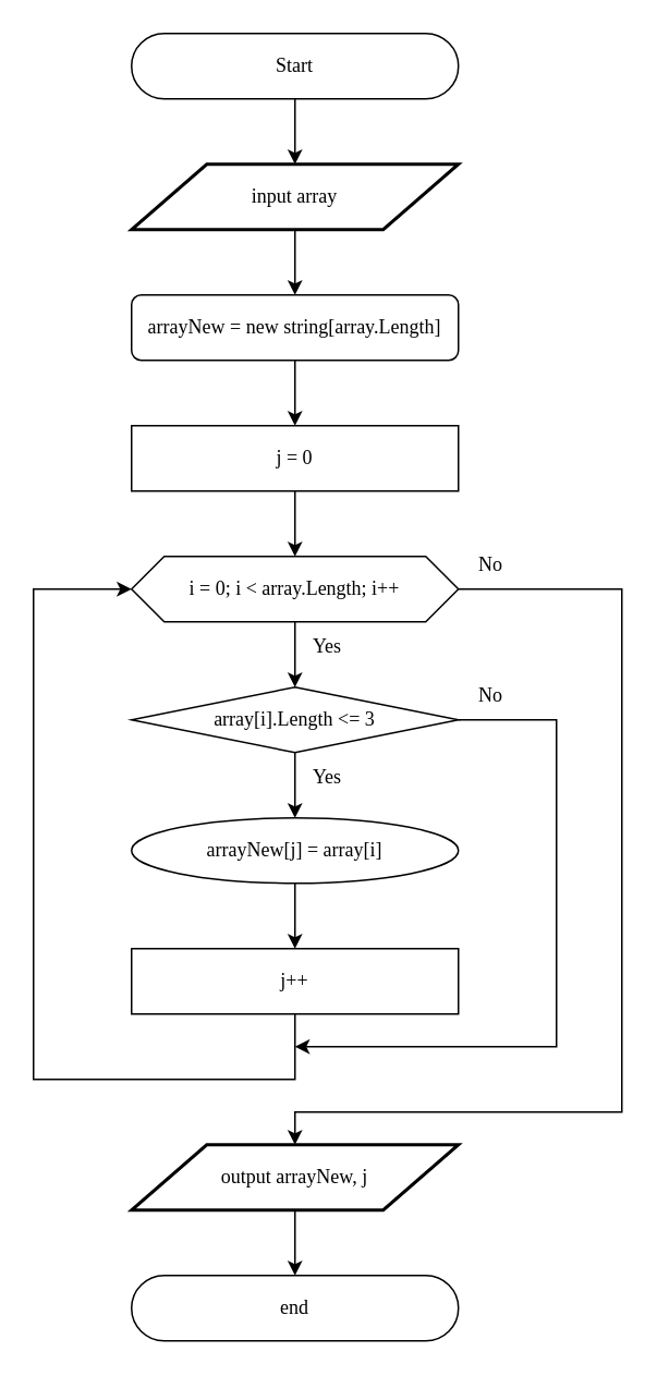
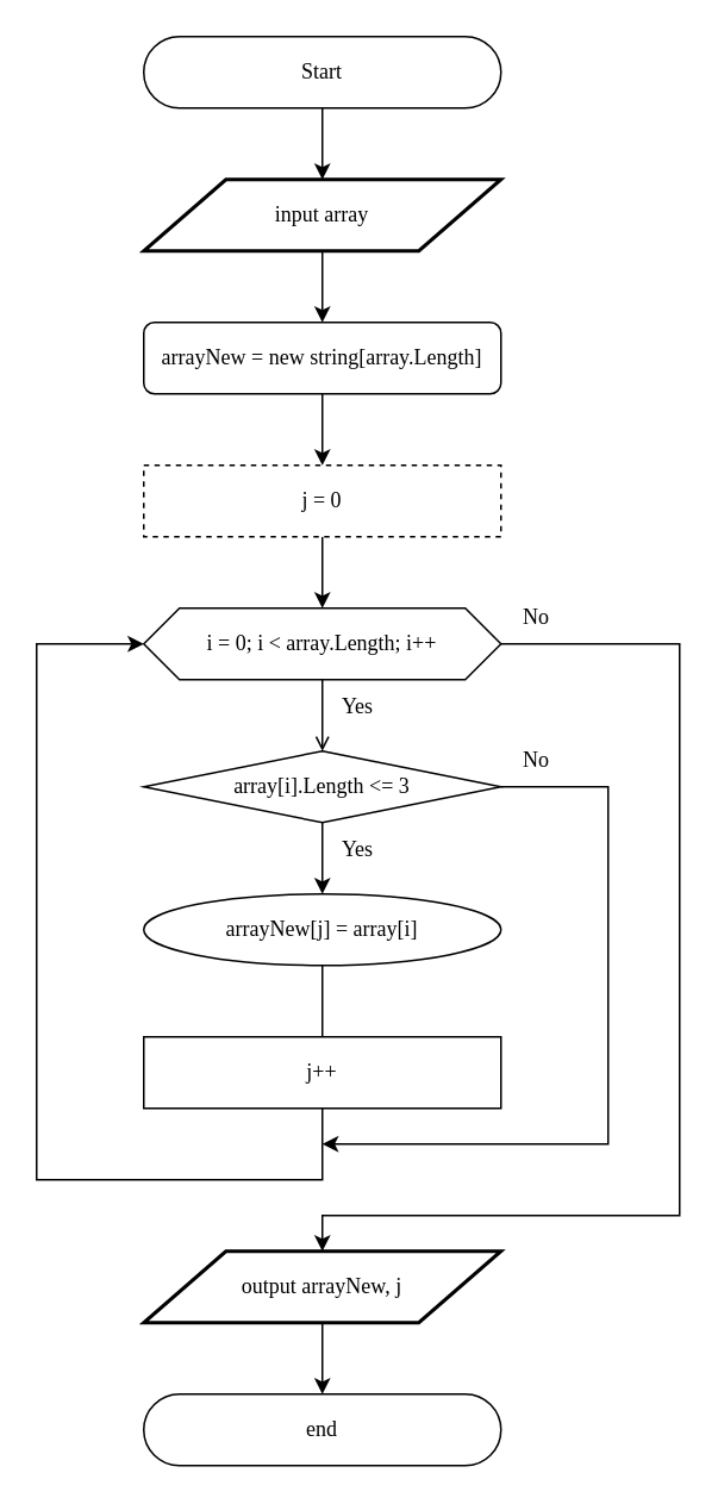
- <mxCell id="7" value="j = 0" style="rounded=0;whiteSpace=wrap;html=1;strokeWidth=1;fontFamily=Verdana;fontSize=12;" vertex="1" parent="1"><mxGeometry x="80" y="260" width="200" height="40" as="geometry" /></mxCell>
+ <mxCell id="7" value="j = 0" style="rounded=0;whiteSpace=wrap;html=1;strokeWidth=1;fontFamily=Verdana;fontSize=12;dashed=1;" vertex="1" parent="1"><mxGeometry x="80" y="260" width="200" height="40" as="geometry" /></mxCell>
- <mxCell id="8" value="" style="edgeStyle=none;html=1;fontFamily=Verdana;fontSize=12;" edge="1" parent="1" source="10" target="13"><mxGeometry relative="1" as="geometry" /></mxCell>
+ <mxCell id="8" value="" style="edgeStyle=none;html=1;fontFamily=Verdana;fontSize=12;endArrow=open;" edge="1" parent="1" source="10" target="13"><mxGeometry relative="1" as="geometry" /></mxCell>
- <mxCell id="15" value="" style="edgeStyle=none;html=1;fontFamily=Verdana;fontSize=12;" edge="1" parent="1" source="16" target="19"><mxGeometry relative="1" as="geometry" /></mxCell>
+ <mxCell id="15" value="" style="edgeStyle=none;html=1;fontFamily=Verdana;fontSize=12;endArrow=none;" edge="1" parent="1" source="16" target="19"><mxGeometry relative="1" as="geometry" /></mxCell>
